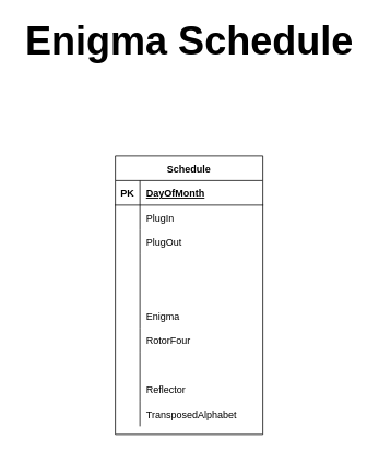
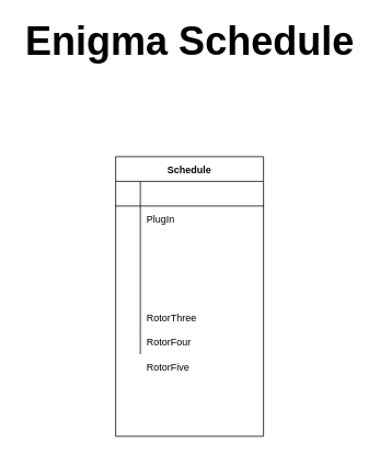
- <mxCell id="5" value="PK" style="shape=partialRectangle;connectable=0;fillColor=none;top=0;left=0;bottom=0;right=0;fontStyle=1;overflow=hidden;" parent="4" vertex="1"><mxGeometry width="30" height="30" as="geometry" /></mxCell>
- <mxCell id="6" value="DayOfMonth" style="shape=partialRectangle;connectable=0;fillColor=none;top=0;left=0;bottom=0;right=0;align=left;spacingLeft=6;fontStyle=5;overflow=hidden;" parent="4" vertex="1"><mxGeometry x="30" width="150" height="30" as="geometry" /></mxCell>
- <mxCell id="12" value="PlugOut" style="shape=partialRectangle;connectable=0;fillColor=none;top=0;left=0;bottom=0;right=0;align=left;spacingLeft=6;overflow=hidden;" parent="10" vertex="1"><mxGeometry x="30" width="150" height="30" as="geometry" /></mxCell>
- <mxCell id="19" value="Enigma" style="shape=partialRectangle;connectable=0;fillColor=none;top=0;left=0;bottom=0;right=0;align=left;spacingLeft=6;overflow=hidden;" parent="17" vertex="1"><mxGeometry x="30" width="150" height="30" as="geometry" /></mxCell>
+ <mxCell id="19" value="RotorThree" style="shape=partialRectangle;connectable=0;fillColor=none;top=0;left=0;bottom=0;right=0;align=left;spacingLeft=6;overflow=hidden;" parent="17" vertex="1"><mxGeometry x="30" width="150" height="30" as="geometry" /></mxCell>
+ <mxCell id="25" value="RotorFive" style="shape=partialRectangle;connectable=0;fillColor=none;top=0;left=0;bottom=0;right=0;align=left;spacingLeft=6;overflow=hidden;" parent="23" vertex="1"><mxGeometry x="30" width="150" height="30" as="geometry" /></mxCell>
- <mxCell id="28" value="Reflector" style="shape=partialRectangle;connectable=0;fillColor=none;top=0;left=0;bottom=0;right=0;align=left;spacingLeft=6;overflow=hidden;" vertex="1" parent="26"><mxGeometry x="30" width="150" height="30" as="geometry" /></mxCell>
- <mxCell id="31" value="TransposedAlphabet" style="shape=partialRectangle;connectable=0;fillColor=none;top=0;left=0;bottom=0;right=0;align=left;spacingLeft=6;overflow=hidden;" vertex="1" parent="29"><mxGeometry x="30" width="150" height="30" as="geometry" /></mxCell>
